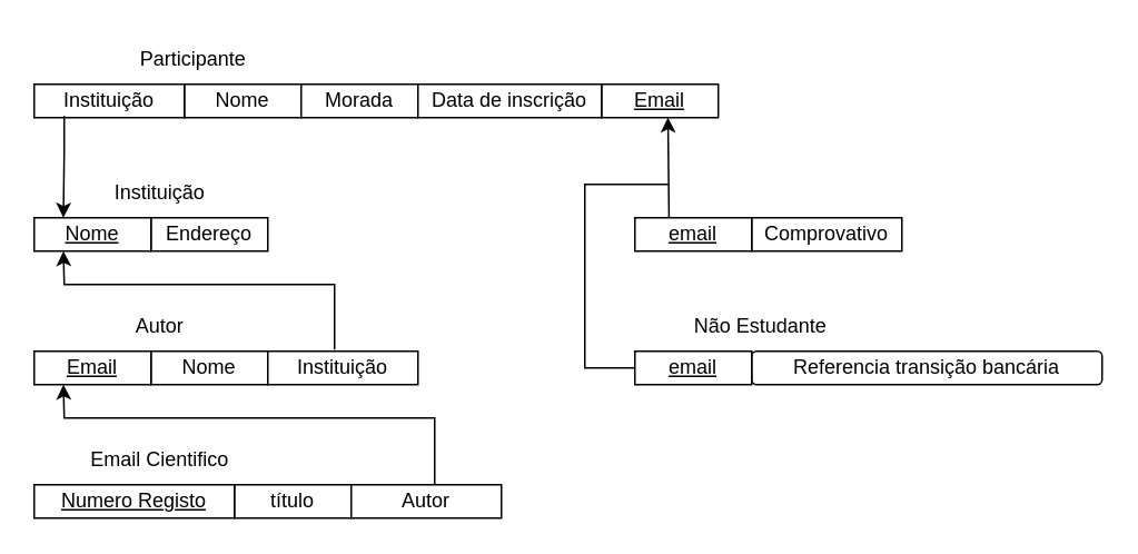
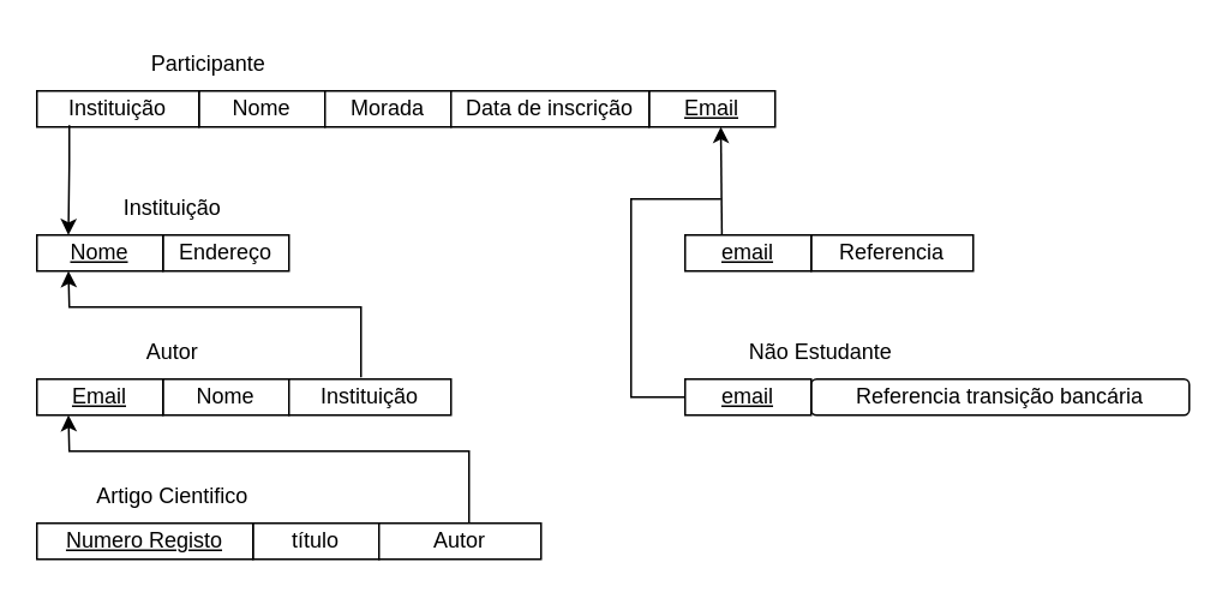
- <mxCell id="22" value="Comprovativo" style="rounded=0;whiteSpace=wrap;html=1;" vertex="1" parent="1"><mxGeometry x="450" y="130" width="90" height="20" as="geometry" /></mxCell>
+ <mxCell id="22" value="Referencia" style="rounded=0;whiteSpace=wrap;html=1;" vertex="1" parent="1"><mxGeometry x="450" y="130" width="90" height="20" as="geometry" /></mxCell>
- <mxCell id="19" value="Email Cientifico" style="text;html=1;align=center;verticalAlign=middle;resizable=0;points=[];autosize=1;strokeColor=none;fillColor=none;" vertex="1" parent="1"><mxGeometry x="40" y="260" width="110" height="30" as="geometry" /></mxCell>
+ <mxCell id="19" value="Artigo Cientifico" style="text;html=1;align=center;verticalAlign=middle;resizable=0;points=[];autosize=1;strokeColor=none;fillColor=none;" vertex="1" parent="1"><mxGeometry x="40" y="260" width="110" height="30" as="geometry" /></mxCell>
